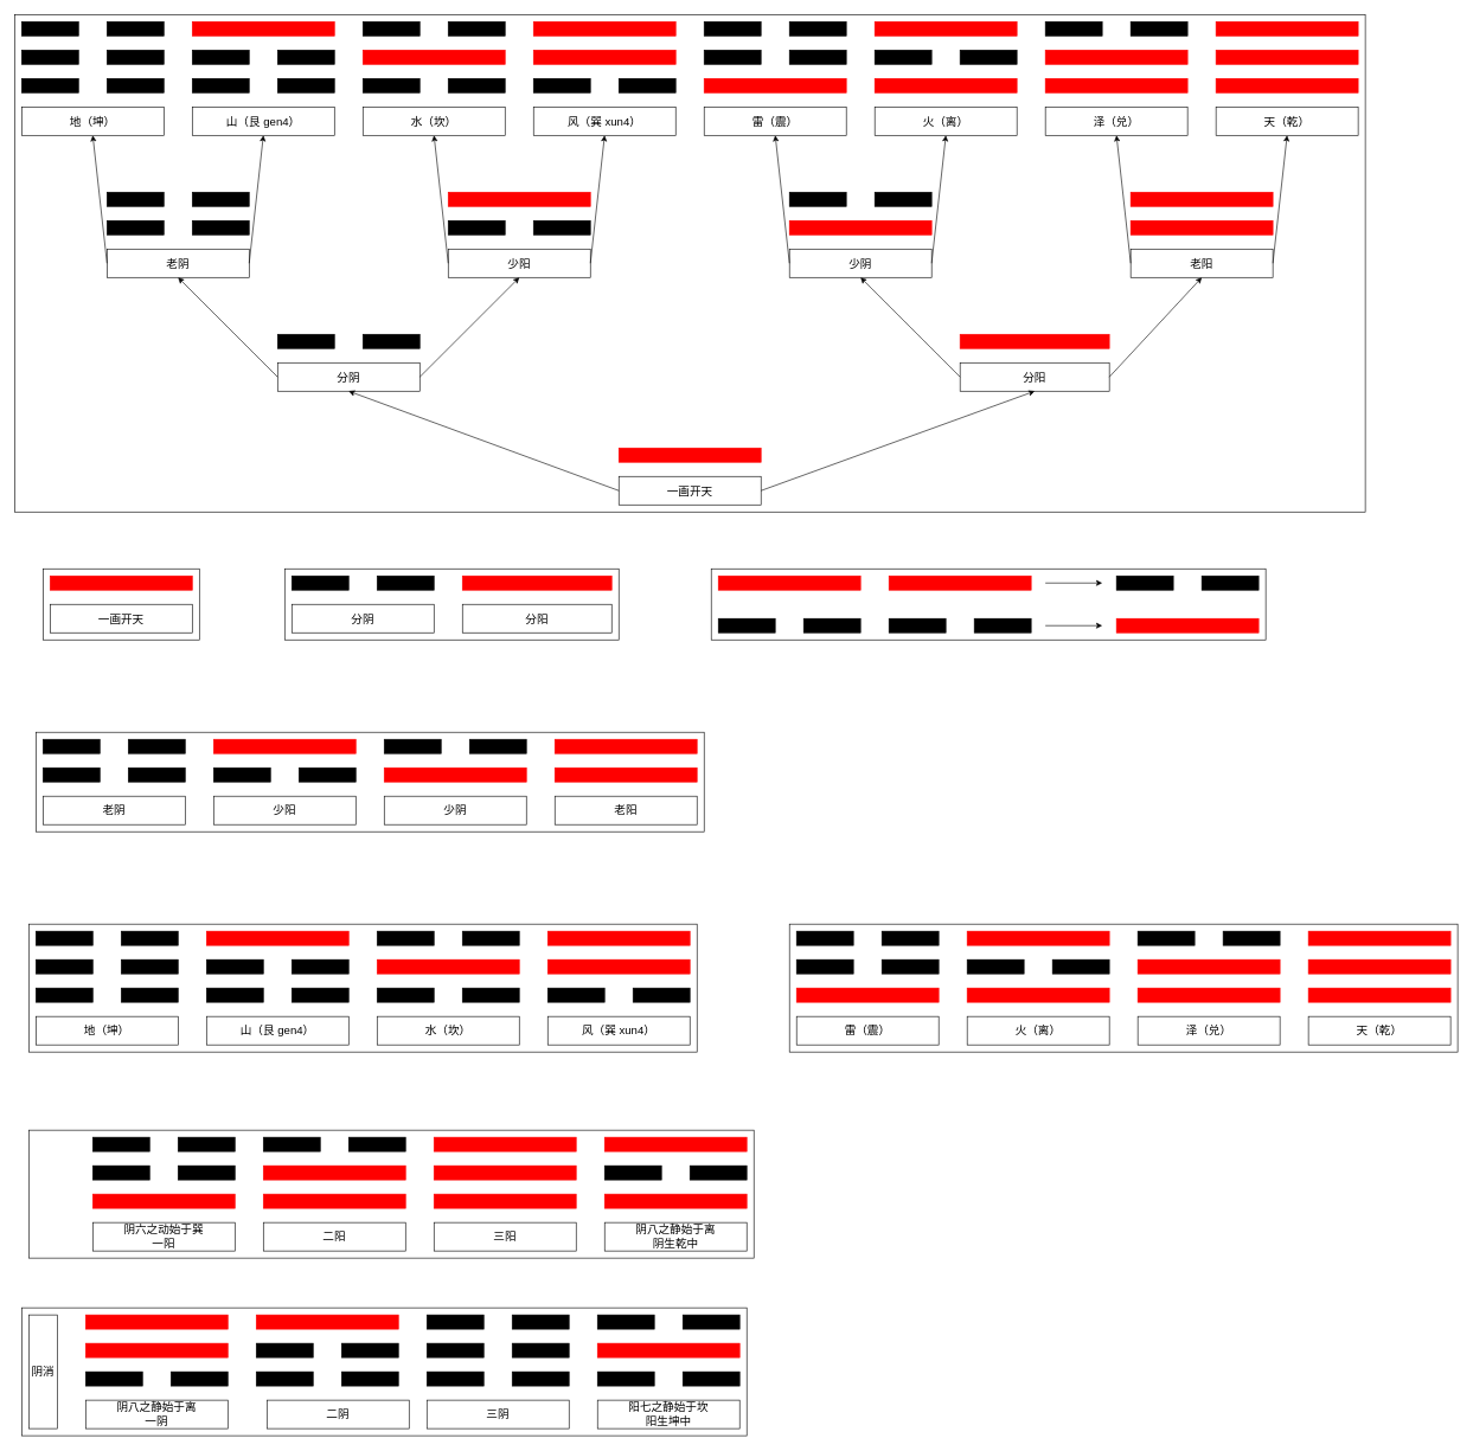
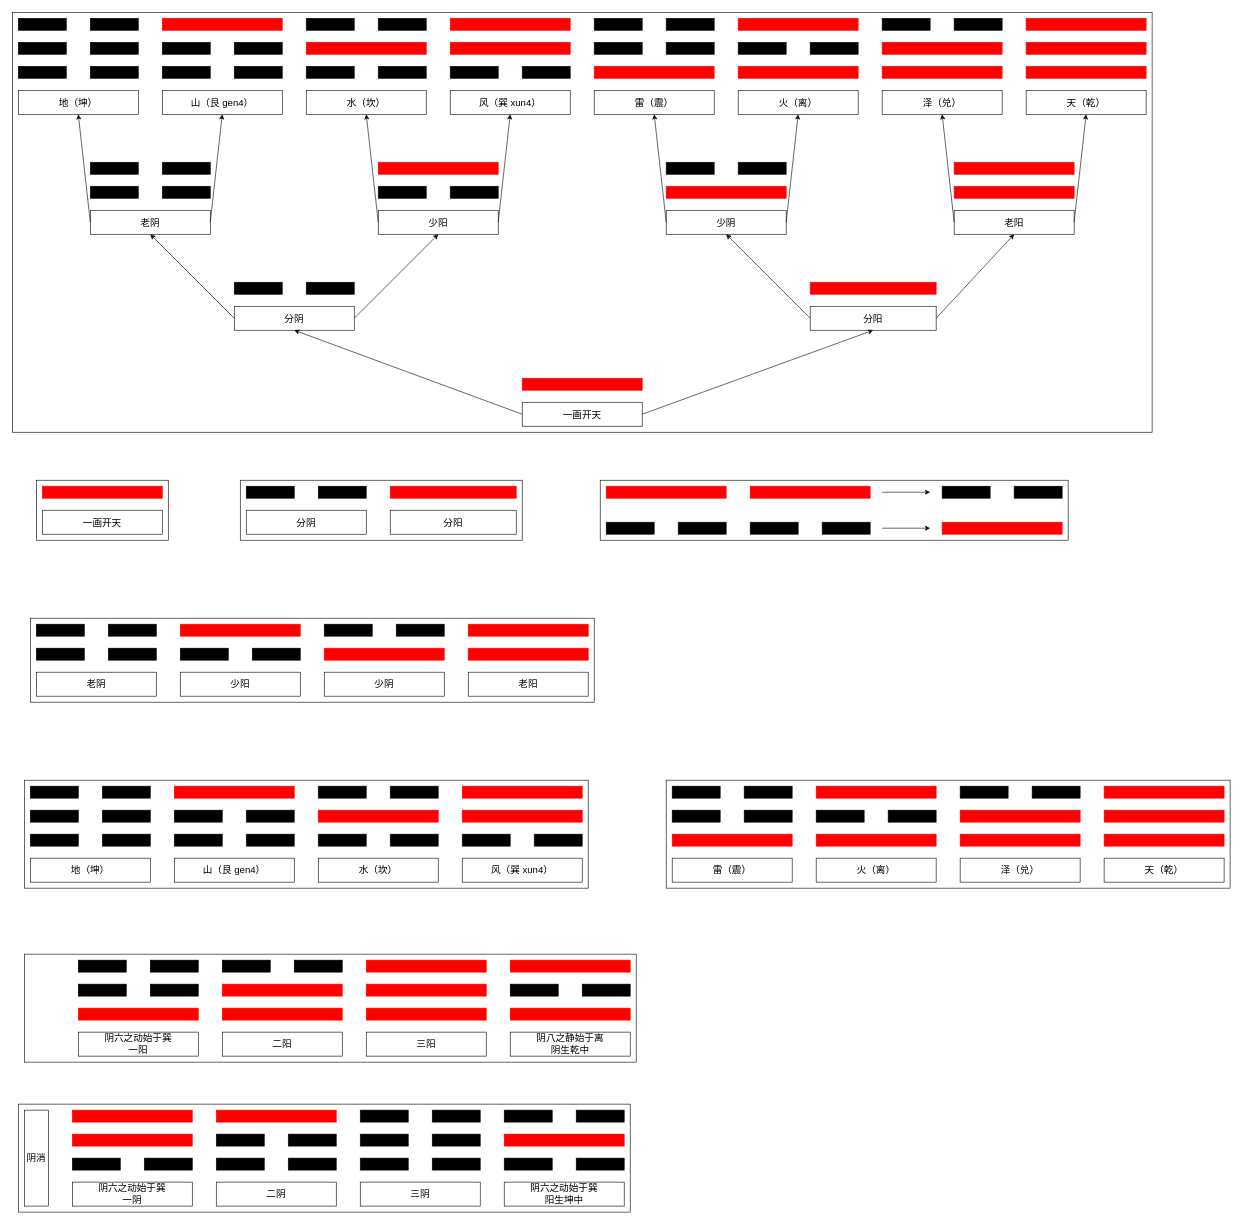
- <mxCell id="17" value="阴八之静始于离&lt;br&gt;一阴" style="rounded=0;whiteSpace=wrap;html=1;strokeColor=#000000;fillColor=#FFFFFF;fontSize=16;container=0;" parent="15" vertex="1"><mxGeometry x="90" y="130" width="200" height="40" as="geometry" /></mxCell>
+ <mxCell id="17" value="阴六之动始于巽&lt;br&gt;一阴" style="rounded=0;whiteSpace=wrap;html=1;strokeColor=#000000;fillColor=#FFFFFF;fontSize=16;container=0;" parent="15" vertex="1"><mxGeometry x="90" y="130" width="200" height="40" as="geometry" /></mxCell>
- <mxCell id="18" value="二阴" style="rounded=0;whiteSpace=wrap;html=1;strokeColor=#000000;fillColor=#FFFFFF;fontSize=16;container=0;" parent="15" vertex="1"><mxGeometry x="345" y="130" width="200" height="40" as="geometry" /></mxCell>
+ <mxCell id="18" value="二阴" style="rounded=0;whiteSpace=wrap;html=1;strokeColor=#000000;fillColor=#FFFFFF;fontSize=16;container=0;" parent="15" vertex="1"><mxGeometry x="330" y="130" width="200" height="40" as="geometry" /></mxCell>
- <mxCell id="20" value="阳七之静始于坎&lt;br&gt;阳生坤中" style="rounded=0;whiteSpace=wrap;html=1;strokeColor=#000000;fillColor=#FFFFFF;fontSize=16;container=0;" parent="15" vertex="1"><mxGeometry x="810" y="130" width="200" height="40" as="geometry" /></mxCell>
+ <mxCell id="20" value="阴六之动始于巽&lt;br&gt;阳生坤中" style="rounded=0;whiteSpace=wrap;html=1;strokeColor=#000000;fillColor=#FFFFFF;fontSize=16;container=0;" parent="15" vertex="1"><mxGeometry x="810" y="130" width="200" height="40" as="geometry" /></mxCell>
